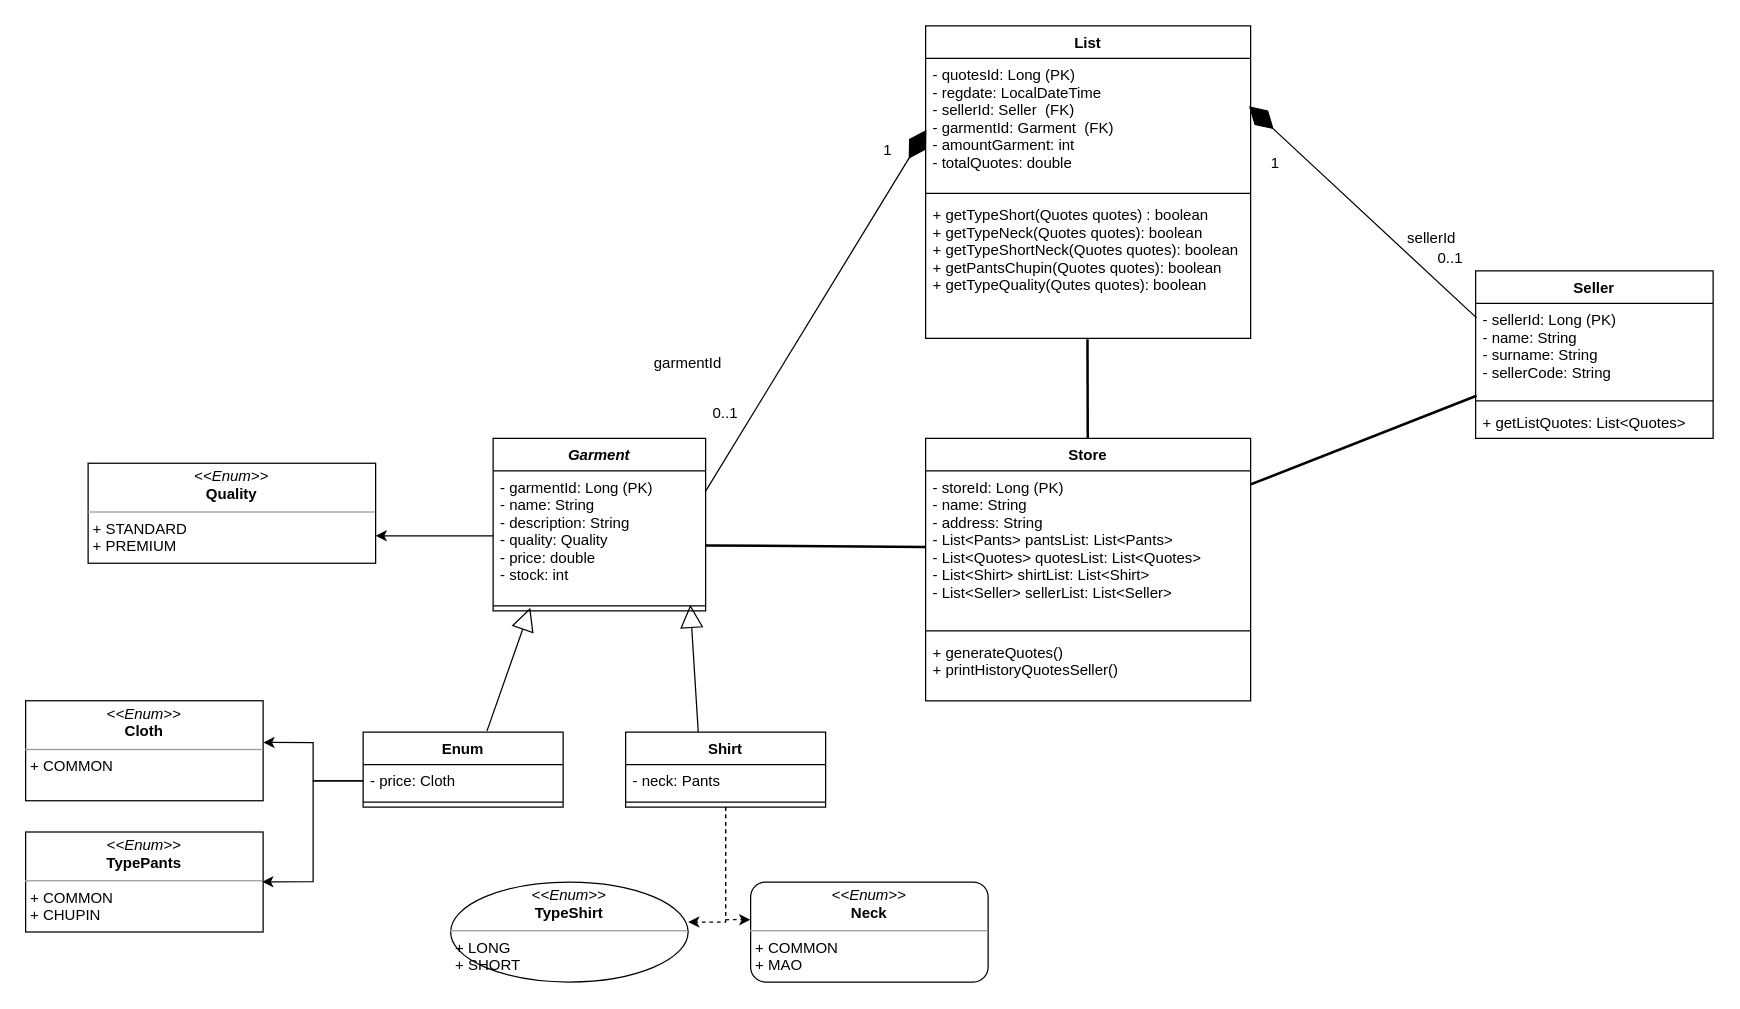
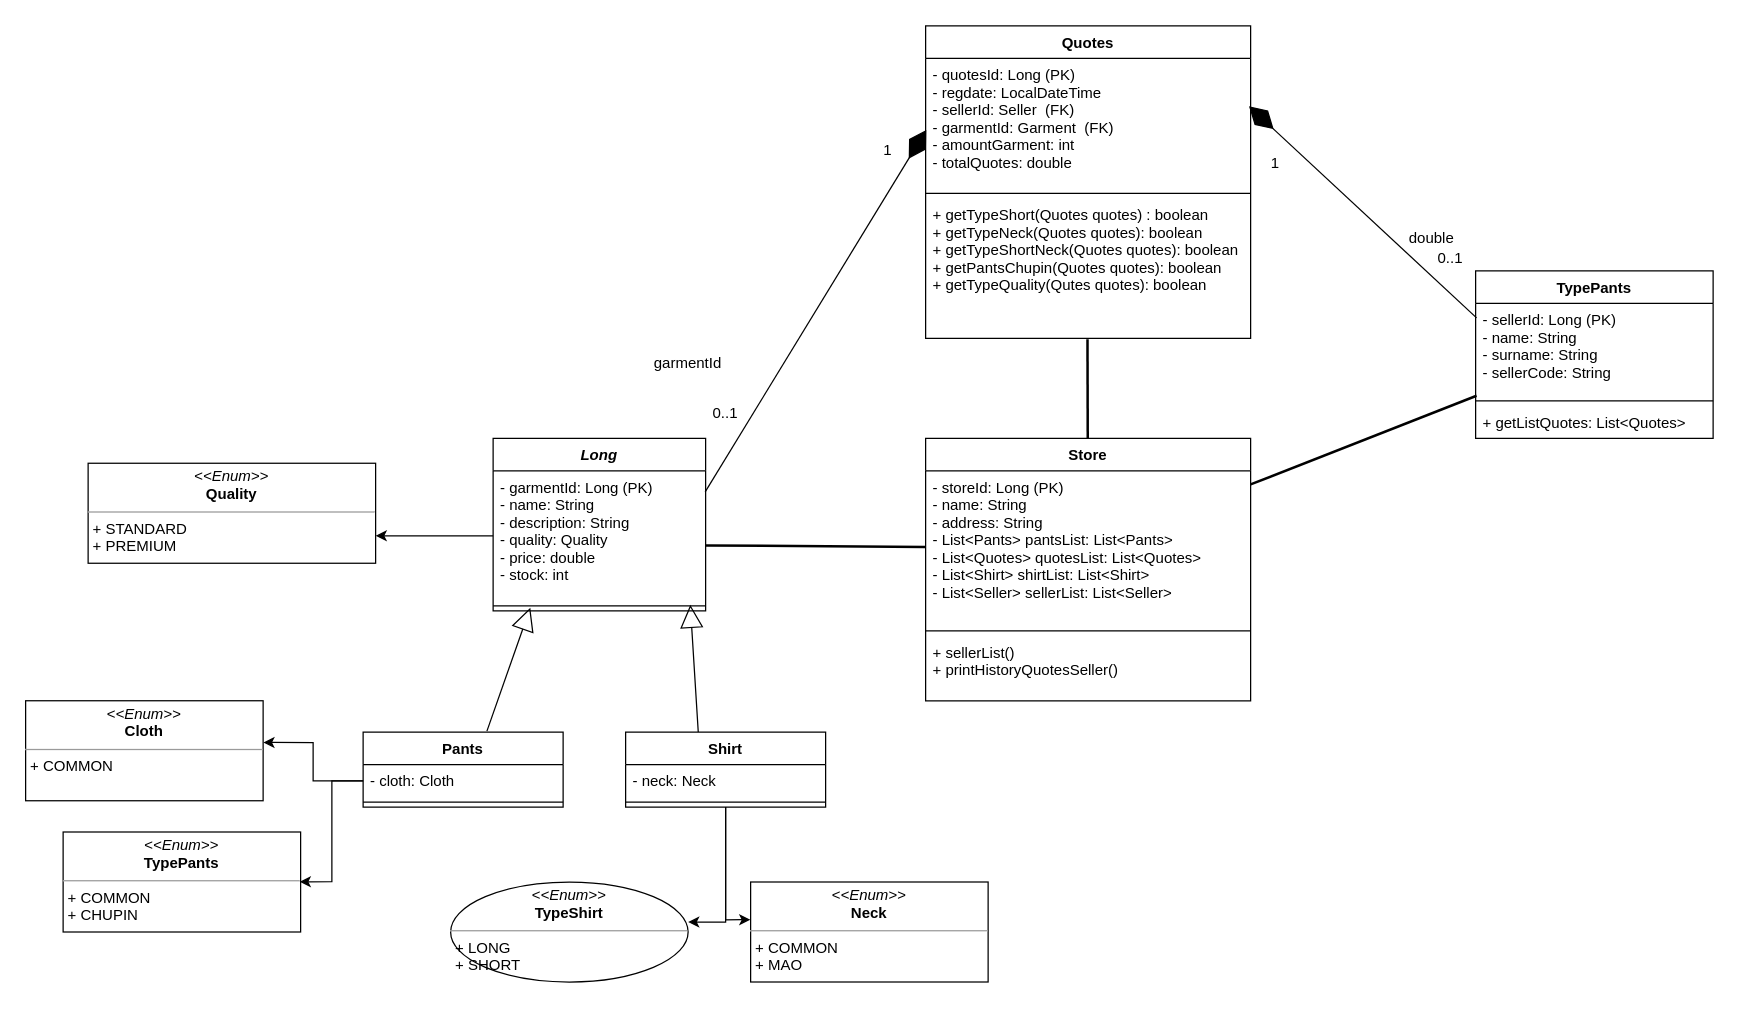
- <mxCell id="35" value="List" style="swimlane;fontStyle=1;align=center;verticalAlign=top;childLayout=stackLayout;horizontal=1;startSize=26;horizontalStack=0;resizeParent=1;resizeParentMax=0;resizeLast=0;collapsible=1;marginBottom=0;" vertex="1" parent="1"><mxGeometry x="740" y="20" width="260" height="250" as="geometry" /></mxCell>
+ <mxCell id="35" value="Quotes" style="swimlane;fontStyle=1;align=center;verticalAlign=top;childLayout=stackLayout;horizontal=1;startSize=26;horizontalStack=0;resizeParent=1;resizeParentMax=0;resizeLast=0;collapsible=1;marginBottom=0;" vertex="1" parent="1"><mxGeometry x="740" y="20" width="260" height="250" as="geometry" /></mxCell>
- <mxCell id="34" value="sellerId" style="text;html=1;strokeColor=none;fillColor=none;align=center;verticalAlign=middle;whiteSpace=wrap;rounded=0;" vertex="1" parent="1"><mxGeometry x="1120" y="180" width="50" height="20" as="geometry" /></mxCell>
+ <mxCell id="34" value="double" style="text;html=1;strokeColor=none;fillColor=none;align=center;verticalAlign=middle;whiteSpace=wrap;rounded=0;" vertex="1" parent="1"><mxGeometry x="1120" y="180" width="50" height="20" as="geometry" /></mxCell>
- <mxCell id="19" value="Seller" style="swimlane;fontStyle=1;align=center;verticalAlign=top;childLayout=stackLayout;horizontal=1;startSize=26;horizontalStack=0;resizeParent=1;resizeParentMax=0;resizeLast=0;collapsible=1;marginBottom=0;" parent="1" vertex="1"><mxGeometry x="1180" y="216" width="190" height="134" as="geometry" /></mxCell>
+ <mxCell id="19" value="TypePants" style="swimlane;fontStyle=1;align=center;verticalAlign=top;childLayout=stackLayout;horizontal=1;startSize=26;horizontalStack=0;resizeParent=1;resizeParentMax=0;resizeLast=0;collapsible=1;marginBottom=0;" parent="1" vertex="1"><mxGeometry x="1180" y="216" width="190" height="134" as="geometry" /></mxCell>
- <mxCell id="2" value="Garment" style="swimlane;fontStyle=3;align=center;verticalAlign=top;childLayout=stackLayout;horizontal=1;startSize=26;horizontalStack=0;resizeParent=1;resizeParentMax=0;resizeLast=0;collapsible=1;marginBottom=0;" parent="1" vertex="1"><mxGeometry x="394" y="350" width="170" height="138" as="geometry" /></mxCell>
+ <mxCell id="2" value="Long" style="swimlane;fontStyle=3;align=center;verticalAlign=top;childLayout=stackLayout;horizontal=1;startSize=26;horizontalStack=0;resizeParent=1;resizeParentMax=0;resizeLast=0;collapsible=1;marginBottom=0;" parent="1" vertex="1"><mxGeometry x="394" y="350" width="170" height="138" as="geometry" /></mxCell>
- <mxCell id="43" value="+ generateQuotes()&#10;+ printHistoryQuotesSeller()" style="text;strokeColor=none;fillColor=none;align=left;verticalAlign=top;spacingLeft=4;spacingRight=4;overflow=hidden;rotatable=0;points=[[0,0.5],[1,0.5]];portConstraint=eastwest;" vertex="1" parent="40"><mxGeometry y="158" width="260" height="52" as="geometry" /></mxCell>
+ <mxCell id="43" value="+ sellerList()&#10;+ printHistoryQuotesSeller()" style="text;strokeColor=none;fillColor=none;align=left;verticalAlign=top;spacingLeft=4;spacingRight=4;overflow=hidden;rotatable=0;points=[[0,0.5],[1,0.5]];portConstraint=eastwest;" vertex="1" parent="40"><mxGeometry y="158" width="260" height="52" as="geometry" /></mxCell>
- <mxCell id="6" value="Enum" style="swimlane;fontStyle=1;align=center;verticalAlign=top;childLayout=stackLayout;horizontal=1;startSize=26;horizontalStack=0;resizeParent=1;resizeParentMax=0;resizeLast=0;collapsible=1;marginBottom=0;" parent="1" vertex="1"><mxGeometry x="290" y="585" width="160" height="60" as="geometry" /></mxCell>
+ <mxCell id="6" value="Pants" style="swimlane;fontStyle=1;align=center;verticalAlign=top;childLayout=stackLayout;horizontal=1;startSize=26;horizontalStack=0;resizeParent=1;resizeParentMax=0;resizeLast=0;collapsible=1;marginBottom=0;" parent="1" vertex="1"><mxGeometry x="290" y="585" width="160" height="60" as="geometry" /></mxCell>
- <mxCell id="7" value="- price: Cloth" style="text;strokeColor=none;fillColor=none;align=left;verticalAlign=top;spacingLeft=4;spacingRight=4;overflow=hidden;rotatable=0;points=[[0,0.5],[1,0.5]];portConstraint=eastwest;" parent="6" vertex="1"><mxGeometry y="26" width="160" height="26" as="geometry" /></mxCell>
+ <mxCell id="7" value="- cloth: Cloth" style="text;strokeColor=none;fillColor=none;align=left;verticalAlign=top;spacingLeft=4;spacingRight=4;overflow=hidden;rotatable=0;points=[[0,0.5],[1,0.5]];portConstraint=eastwest;" parent="6" vertex="1"><mxGeometry y="26" width="160" height="26" as="geometry" /></mxCell>
- <mxCell id="12" value="- neck: Pants" style="text;strokeColor=none;fillColor=none;align=left;verticalAlign=top;spacingLeft=4;spacingRight=4;overflow=hidden;rotatable=0;points=[[0,0.5],[1,0.5]];portConstraint=eastwest;" parent="11" vertex="1"><mxGeometry y="26" width="160" height="26" as="geometry" /></mxCell>
+ <mxCell id="12" value="- neck: Neck" style="text;strokeColor=none;fillColor=none;align=left;verticalAlign=top;spacingLeft=4;spacingRight=4;overflow=hidden;rotatable=0;points=[[0,0.5],[1,0.5]];portConstraint=eastwest;" parent="11" vertex="1"><mxGeometry y="26" width="160" height="26" as="geometry" /></mxCell>
- <mxCell id="23" value="&lt;p style=&quot;margin: 0px ; margin-top: 4px ; text-align: center&quot;&gt;&lt;i&gt;&amp;lt;&amp;lt;Enum&amp;gt;&amp;gt;&lt;/i&gt;&lt;br&gt;&lt;b&gt;TypePants&lt;/b&gt;&lt;/p&gt;&lt;hr size=&quot;1&quot;&gt;&lt;p style=&quot;margin: 0px ; margin-left: 4px&quot;&gt;+ COMMON&lt;br&gt;&lt;/p&gt;&lt;p style=&quot;margin: 0px ; margin-left: 4px&quot;&gt;+ CHUPIN&lt;/p&gt;" style="verticalAlign=top;align=left;overflow=fill;fontSize=12;fontFamily=Helvetica;html=1;" parent="1" vertex="1"><mxGeometry x="20" y="665" width="190" height="80" as="geometry" /></mxCell>
+ <mxCell id="23" value="&lt;p style=&quot;margin: 0px ; margin-top: 4px ; text-align: center&quot;&gt;&lt;i&gt;&amp;lt;&amp;lt;Enum&amp;gt;&amp;gt;&lt;/i&gt;&lt;br&gt;&lt;b&gt;TypePants&lt;/b&gt;&lt;/p&gt;&lt;hr size=&quot;1&quot;&gt;&lt;p style=&quot;margin: 0px ; margin-left: 4px&quot;&gt;+ COMMON&lt;br&gt;&lt;/p&gt;&lt;p style=&quot;margin: 0px ; margin-left: 4px&quot;&gt;+ CHUPIN&lt;/p&gt;" style="verticalAlign=top;align=left;overflow=fill;fontSize=12;fontFamily=Helvetica;html=1;" parent="1" vertex="1"><mxGeometry x="50" y="665" width="190" height="80" as="geometry" /></mxCell>
- <mxCell id="9" style="edgeStyle=orthogonalEdgeStyle;rounded=0;orthogonalLoop=1;jettySize=auto;html=1;entryX=-0.001;entryY=0.377;entryDx=0;entryDy=0;entryPerimeter=0;dashed=1;" parent="1" source="11" target="16" edge="1"><mxGeometry relative="1" as="geometry" /></mxCell>
+ <mxCell id="9" style="edgeStyle=orthogonalEdgeStyle;rounded=0;orthogonalLoop=1;jettySize=auto;html=1;entryX=-0.001;entryY=0.377;entryDx=0;entryDy=0;entryPerimeter=0;" parent="1" source="11" target="16" edge="1"><mxGeometry relative="1" as="geometry" /></mxCell>
- <mxCell id="10" style="edgeStyle=orthogonalEdgeStyle;rounded=0;orthogonalLoop=1;jettySize=auto;html=1;entryX=1;entryY=0.4;entryDx=0;entryDy=0;entryPerimeter=0;dashed=1;" edge="1" parent="1" source="11" target="25"><mxGeometry relative="1" as="geometry" /></mxCell>
+ <mxCell id="10" style="edgeStyle=orthogonalEdgeStyle;rounded=0;orthogonalLoop=1;jettySize=auto;html=1;entryX=1;entryY=0.4;entryDx=0;entryDy=0;entryPerimeter=0;" edge="1" parent="1" source="11" target="25"><mxGeometry relative="1" as="geometry" /></mxCell>
- <mxCell id="16" value="&lt;p style=&quot;margin: 0px ; margin-top: 4px ; text-align: center&quot;&gt;&lt;i&gt;&amp;lt;&amp;lt;Enum&amp;gt;&amp;gt;&lt;/i&gt;&lt;br&gt;&lt;b&gt;Neck&lt;/b&gt;&lt;/p&gt;&lt;hr size=&quot;1&quot;&gt;&lt;p style=&quot;margin: 0px ; margin-left: 4px&quot;&gt;+ COMMON&lt;br&gt;+ MAO&lt;/p&gt;" style="verticalAlign=top;align=left;overflow=fill;fontSize=12;fontFamily=Helvetica;html=1;rounded=1;" parent="1" vertex="1"><mxGeometry x="600" y="705" width="190" height="80" as="geometry" /></mxCell>
+ <mxCell id="16" value="&lt;p style=&quot;margin: 0px ; margin-top: 4px ; text-align: center&quot;&gt;&lt;i&gt;&amp;lt;&amp;lt;Enum&amp;gt;&amp;gt;&lt;/i&gt;&lt;br&gt;&lt;b&gt;Neck&lt;/b&gt;&lt;/p&gt;&lt;hr size=&quot;1&quot;&gt;&lt;p style=&quot;margin: 0px ; margin-left: 4px&quot;&gt;+ COMMON&lt;br&gt;+ MAO&lt;/p&gt;" style="verticalAlign=top;align=left;overflow=fill;fontSize=12;fontFamily=Helvetica;html=1;" parent="1" vertex="1"><mxGeometry x="600" y="705" width="190" height="80" as="geometry" /></mxCell>
